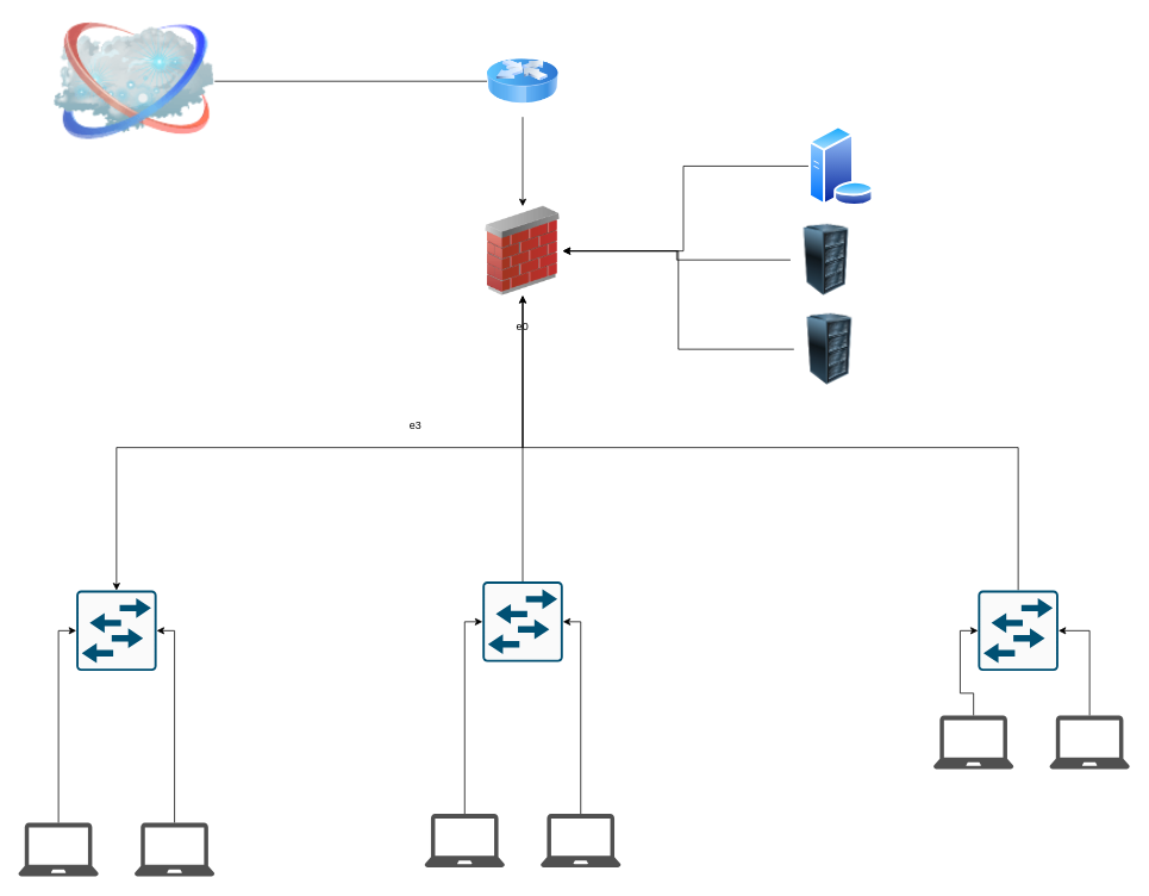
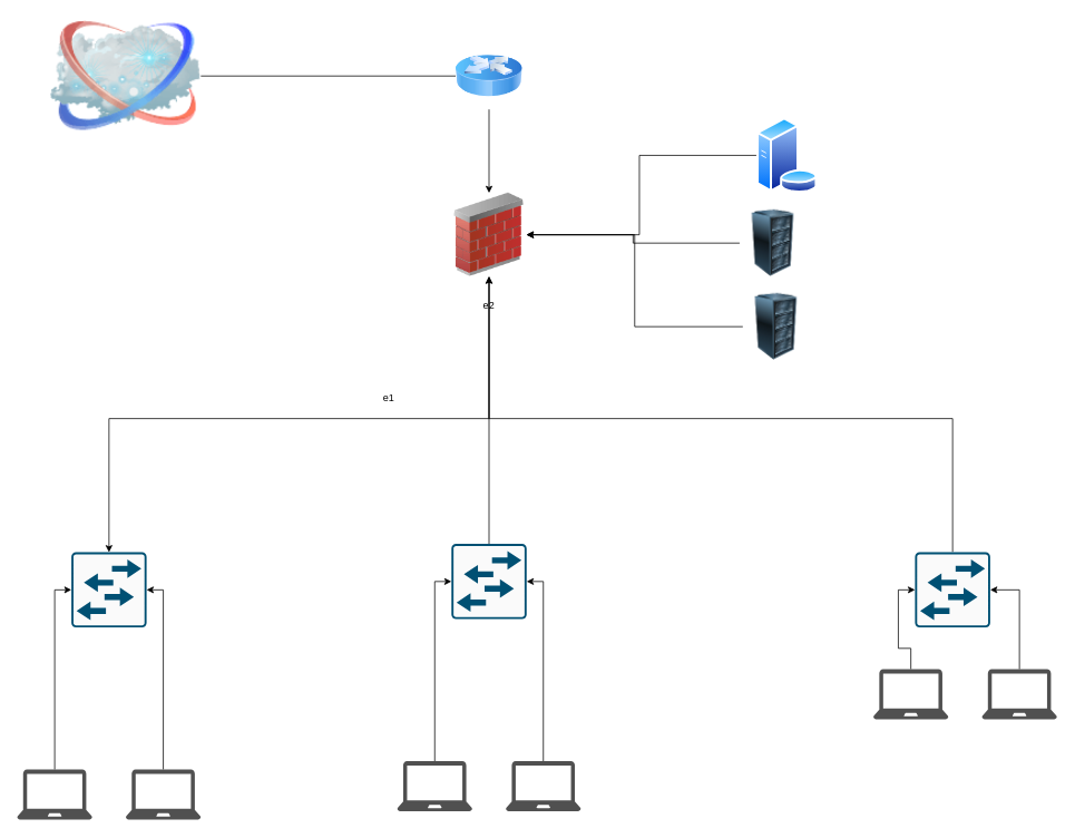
- <mxCell id="7" value="e0" style="text;html=1;strokeColor=none;fillColor=none;align=center;verticalAlign=middle;whiteSpace=wrap;rounded=0;strokeWidth=4;" parent="1" vertex="1"><mxGeometry x="555" y="350" width="60" height="30" as="geometry" /></mxCell>
+ <mxCell id="7" value="e2" style="text;html=1;strokeColor=none;fillColor=none;align=center;verticalAlign=middle;whiteSpace=wrap;rounded=0;strokeWidth=4;" parent="1" vertex="1"><mxGeometry x="555" y="350" width="60" height="30" as="geometry" /></mxCell>
- <mxCell id="8" value="e3" style="text;html=1;strokeColor=none;fillColor=none;align=center;verticalAlign=middle;whiteSpace=wrap;rounded=0;strokeWidth=4;" parent="1" vertex="1"><mxGeometry x="435" y="460" width="60" height="30" as="geometry" /></mxCell>
+ <mxCell id="8" value="e1" style="text;html=1;strokeColor=none;fillColor=none;align=center;verticalAlign=middle;whiteSpace=wrap;rounded=0;strokeWidth=4;" parent="1" vertex="1"><mxGeometry x="435" y="460" width="60" height="30" as="geometry" /></mxCell>
